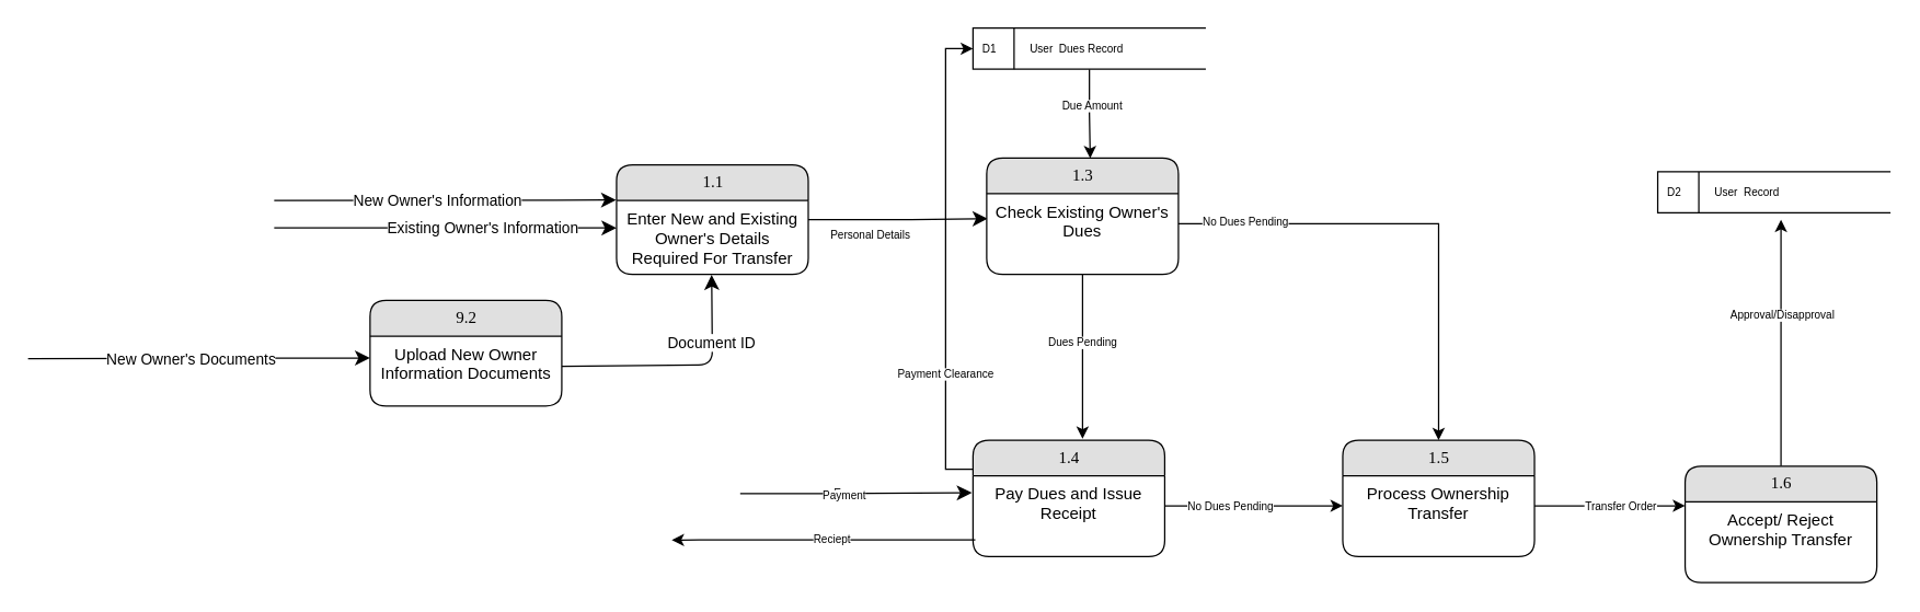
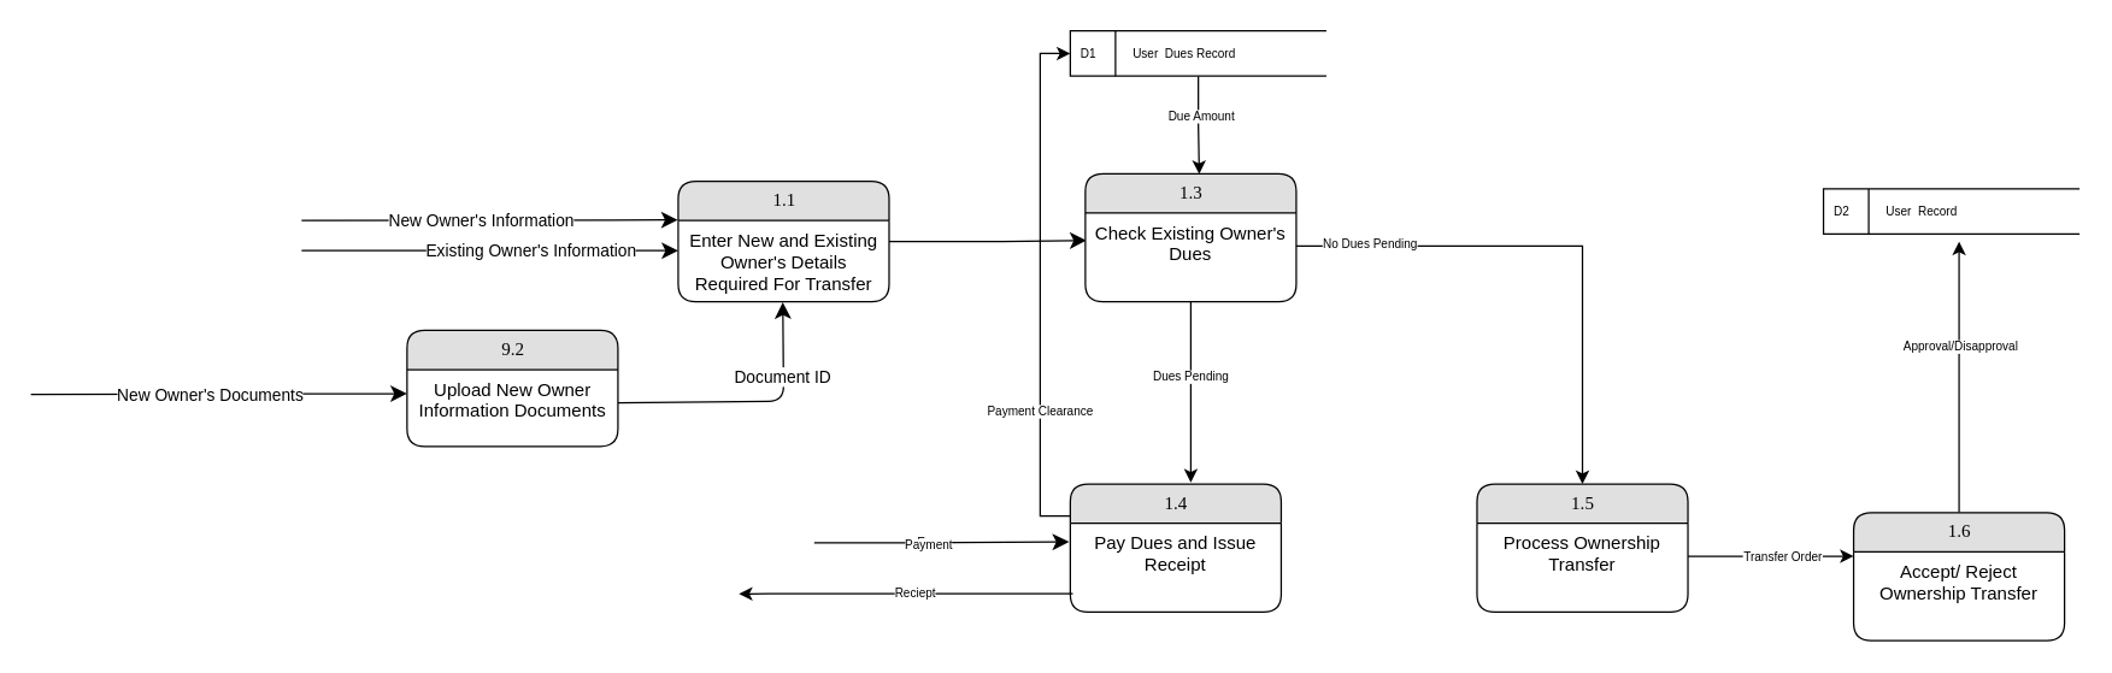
- <mxCell id="19" value="&lt;font style=&quot;font-size: 8px;&quot;&gt;Personal Details&lt;/font&gt;" style="text;html=1;align=center;verticalAlign=middle;resizable=0;points=[];autosize=1;strokeColor=none;fillColor=none;" vertex="1" parent="1"><mxGeometry x="595" y="155" width="80" height="30" as="geometry" /></mxCell>
- <mxCell id="34" style="edgeStyle=orthogonalEdgeStyle;rounded=0;orthogonalLoop=1;jettySize=auto;html=1;exitX=1;exitY=0.5;exitDx=0;exitDy=0;entryX=0;entryY=0.5;entryDx=0;entryDy=0;fontSize=8;" edge="1" parent="1" source="23" target="33"><mxGeometry relative="1" as="geometry" /></mxCell>
- <mxCell id="35" value="No Dues Pending" style="edgeLabel;html=1;align=center;verticalAlign=middle;resizable=0;points=[];fontSize=8;" vertex="1" connectable="0" parent="34"><mxGeometry x="-0.277" relative="1" as="geometry"><mxPoint as="offset" /></mxGeometry></mxCell>
